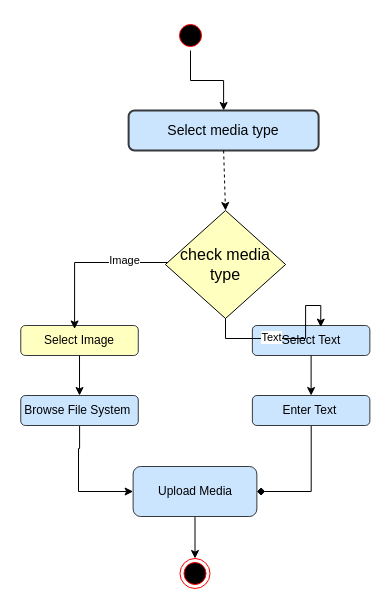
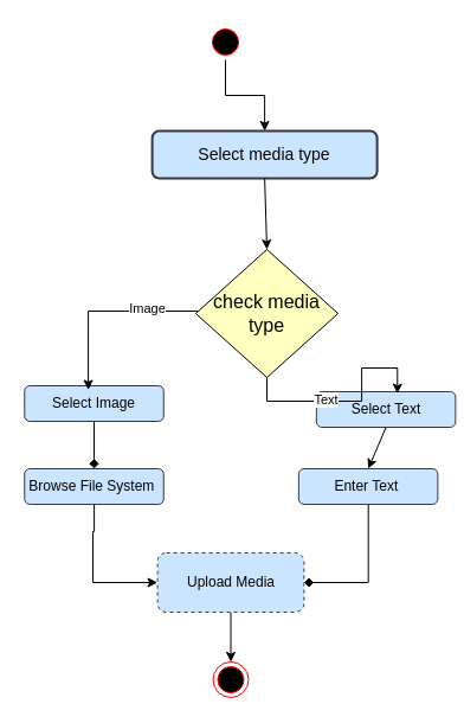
- <mxCell id="5" value="" style="endArrow=classic;html=1;rounded=0;fontSize=10;exitX=0.5;exitY=1;exitDx=0;exitDy=0;entryX=0.5;entryY=0;entryDx=0;entryDy=0;strokeColor=#000000;dashed=1;" parent="1" source="4" target="17" edge="1"><mxGeometry width="50" height="50" relative="1" as="geometry"><mxPoint x="-180" y="190" as="sourcePoint" /><mxPoint x="189.999" y="200" as="targetPoint" /></mxGeometry></mxCell>
+ <mxCell id="5" value="" style="endArrow=classic;html=1;rounded=0;fontSize=10;exitX=0.5;exitY=1;exitDx=0;exitDy=0;entryX=0.5;entryY=0;entryDx=0;entryDy=0;strokeColor=#000000;" parent="1" source="4" target="17" edge="1"><mxGeometry width="50" height="50" relative="1" as="geometry"><mxPoint x="-180" y="190" as="sourcePoint" /><mxPoint x="189.999" y="200" as="targetPoint" /></mxGeometry></mxCell>
- <mxCell id="6" value="Select Image" style="rounded=1;whiteSpace=wrap;html=1;fillColor=#ffffc0;strokeColor=#36393d;" parent="1" vertex="1"><mxGeometry x="20.27" y="325" width="117.5" height="30" as="geometry" /></mxCell>
+ <mxCell id="6" value="Select Image" style="rounded=1;whiteSpace=wrap;html=1;fillColor=#cce5ff;strokeColor=#36393d;" parent="1" vertex="1"><mxGeometry x="20.27" y="325" width="117.5" height="30" as="geometry" /></mxCell>
- <mxCell id="7" value="Select Text" style="rounded=1;whiteSpace=wrap;html=1;fillColor=#cce5ff;strokeColor=#36393d;" parent="1" vertex="1"><mxGeometry x="251.87" y="325" width="117.5" height="30" as="geometry" /></mxCell>
+ <mxCell id="7" value="Select Text" style="rounded=1;whiteSpace=wrap;html=1;fillColor=#cce5ff;strokeColor=#36393d;" parent="1" vertex="1"><mxGeometry x="266.87" y="330" width="117.5" height="30" as="geometry" /></mxCell>
- <mxCell id="13" value="" style="endArrow=classic;html=1;rounded=0;fontSize=10;exitX=0.5;exitY=1;exitDx=0;exitDy=0;strokeColor=#000000;" parent="1" source="6" target="11" edge="1"><mxGeometry width="50" height="50" relative="1" as="geometry"><mxPoint x="-174.73" y="255" as="sourcePoint" /><mxPoint x="-174.72" y="305" as="targetPoint" /></mxGeometry></mxCell>
+ <mxCell id="13" value="" style="endArrow=diamond;html=1;rounded=0;fontSize=10;exitX=0.5;exitY=1;exitDx=0;exitDy=0;strokeColor=#000000;" parent="1" source="6" target="11" edge="1"><mxGeometry width="50" height="50" relative="1" as="geometry"><mxPoint x="-174.73" y="255" as="sourcePoint" /><mxPoint x="-174.72" y="305" as="targetPoint" /></mxGeometry></mxCell>
- <mxCell id="15" value="&lt;div&gt;Upload Media&lt;/div&gt;" style="rounded=1;whiteSpace=wrap;html=1;fillColor=#cce5ff;strokeColor=#36393d;" parent="1" vertex="1"><mxGeometry x="132.62" y="466" width="123.75" height="50" as="geometry" /></mxCell>
+ <mxCell id="15" value="&lt;div&gt;Upload Media&lt;/div&gt;" style="rounded=1;whiteSpace=wrap;html=1;fillColor=#cce5ff;strokeColor=#36393d;dashed=1;" parent="1" vertex="1"><mxGeometry x="132.62" y="466" width="123.75" height="50" as="geometry" /></mxCell>
